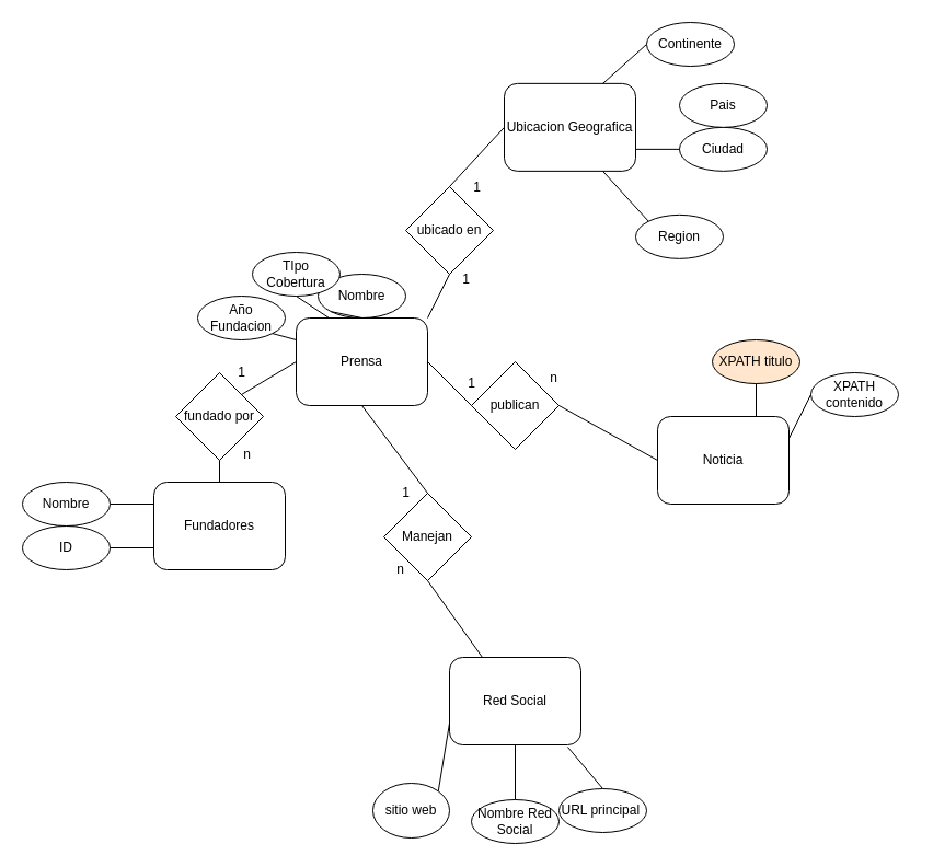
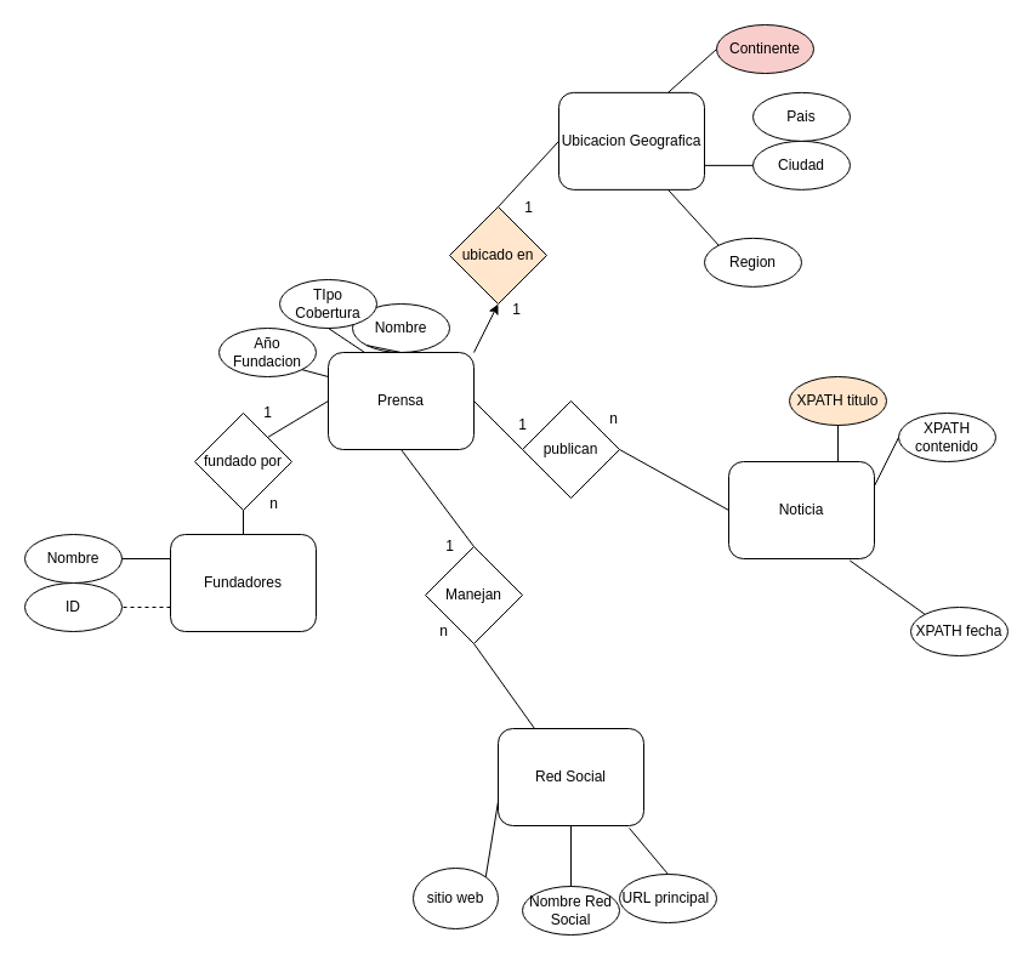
- <mxCell id="6" value="Continente" style="ellipse;whiteSpace=wrap;html=1;" parent="1" vertex="1"><mxGeometry x="590" y="20" width="80" height="40" as="geometry" /></mxCell>
+ <mxCell id="6" value="Continente" style="ellipse;whiteSpace=wrap;html=1;fillColor=#f8cecc;" parent="1" vertex="1"><mxGeometry x="590" y="20" width="80" height="40" as="geometry" /></mxCell>
- <mxCell id="47" value="ubicado en" style="rhombus;whiteSpace=wrap;html=1;" vertex="1" parent="1"><mxGeometry x="370" y="170" width="80" height="80" as="geometry" /></mxCell>
+ <mxCell id="47" value="ubicado en" style="rhombus;whiteSpace=wrap;html=1;fillColor=#ffe6cc;" vertex="1" parent="1"><mxGeometry x="370" y="170" width="80" height="80" as="geometry" /></mxCell>
- <mxCell id="48" value="" style="endArrow=none;html=1;entryX=0.5;entryY=1;entryDx=0;entryDy=0;exitX=1;exitY=0;exitDx=0;exitDy=0;" edge="1" parent="1" source="10" target="47"><mxGeometry width="50" height="50" relative="1" as="geometry"><mxPoint x="340" y="380" as="sourcePoint" /><mxPoint x="400" y="460" as="targetPoint" /></mxGeometry></mxCell>
+ <mxCell id="48" value="" style="endArrow=classic;html=1;entryX=0.5;entryY=1;entryDx=0;entryDy=0;exitX=1;exitY=0;exitDx=0;exitDy=0;" edge="1" parent="1" source="10" target="47"><mxGeometry width="50" height="50" relative="1" as="geometry"><mxPoint x="340" y="380" as="sourcePoint" /><mxPoint x="400" y="460" as="targetPoint" /></mxGeometry></mxCell>
+ <mxCell id="34" value="" style="endArrow=none;html=1;entryX=0;entryY=0;entryDx=0;entryDy=0;exitX=0.831;exitY=1.018;exitDx=0;exitDy=0;exitPerimeter=0;" edge="1" parent="1" source="30" target="31"><mxGeometry width="50" height="50" relative="1" as="geometry"><mxPoint x="710" y="460" as="sourcePoint" /><mxPoint x="610" y="360" as="targetPoint" /></mxGeometry></mxCell>
- <mxCell id="27" value="" style="endArrow=none;html=1;entryX=1;entryY=0.5;entryDx=0;entryDy=0;exitX=0;exitY=0.75;exitDx=0;exitDy=0;" parent="1" source="8" target="16" edge="1"><mxGeometry width="50" height="50" relative="1" as="geometry"><mxPoint x="150" y="470" as="sourcePoint" /><mxPoint x="110" y="470" as="targetPoint" /></mxGeometry></mxCell>
+ <mxCell id="27" value="" style="endArrow=none;html=1;entryX=1;entryY=0.5;entryDx=0;entryDy=0;exitX=0;exitY=0.75;exitDx=0;exitDy=0;dashed=1;" parent="1" source="8" target="16" edge="1"><mxGeometry width="50" height="50" relative="1" as="geometry"><mxPoint x="150" y="470" as="sourcePoint" /><mxPoint x="110" y="470" as="targetPoint" /></mxGeometry></mxCell>
+ <mxCell id="31" value="XPATH fecha" style="ellipse;whiteSpace=wrap;html=1;" vertex="1" parent="1"><mxGeometry x="750" y="500" width="80" height="40" as="geometry" /></mxCell>
